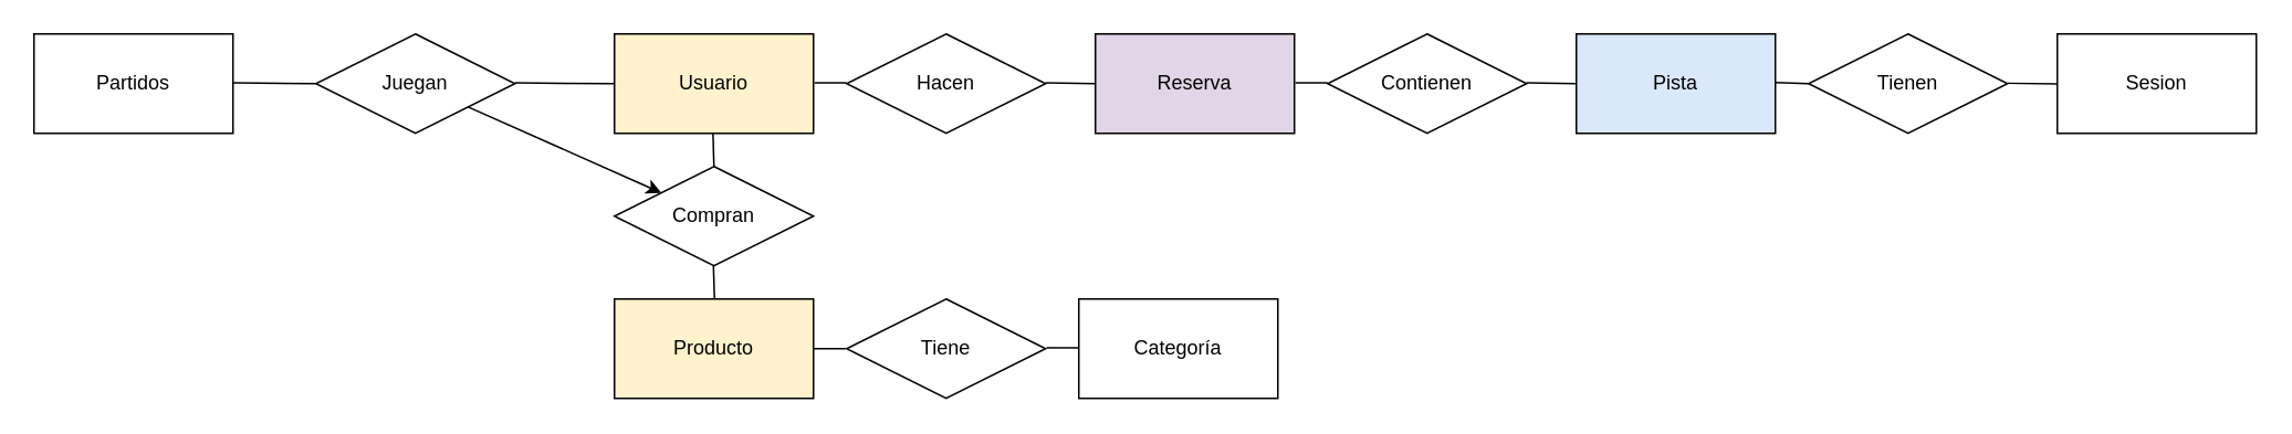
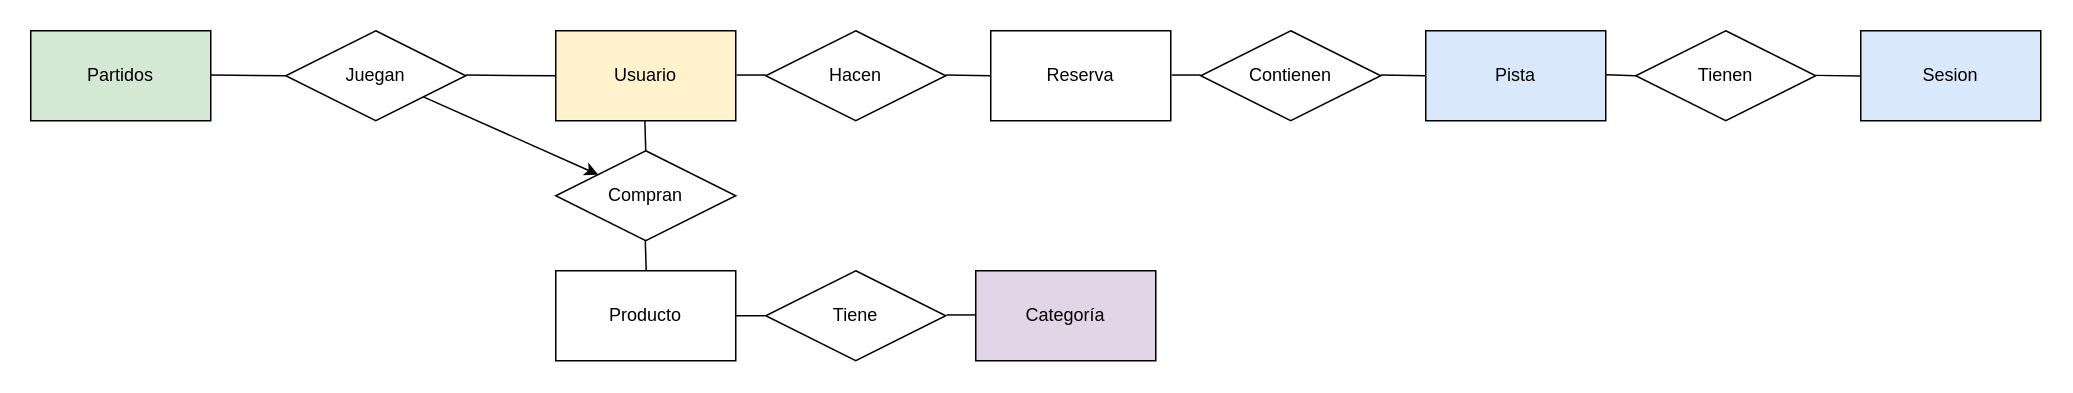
- <mxCell id="26" value="Partidos" style="rounded=0;whiteSpace=wrap;html=1;" parent="1" vertex="1"><mxGeometry x="20" y="20" width="120" height="60" as="geometry" /></mxCell>
+ <mxCell id="26" value="Partidos" style="rounded=0;whiteSpace=wrap;html=1;fillColor=#d5e8d4;" parent="1" vertex="1"><mxGeometry x="20" y="20" width="120" height="60" as="geometry" /></mxCell>
- <mxCell id="4" value="Reserva" style="rounded=0;whiteSpace=wrap;html=1;fillColor=#e1d5e7;" parent="1" vertex="1"><mxGeometry x="660" y="20" width="120" height="60" as="geometry" /></mxCell>
+ <mxCell id="4" value="Reserva" style="rounded=0;whiteSpace=wrap;html=1;" parent="1" vertex="1"><mxGeometry x="660" y="20" width="120" height="60" as="geometry" /></mxCell>
- <mxCell id="3" value="Sesion" style="rounded=0;whiteSpace=wrap;html=1;" parent="1" vertex="1"><mxGeometry x="1240" y="20" width="120" height="60" as="geometry" /></mxCell>
+ <mxCell id="3" value="Sesion" style="rounded=0;whiteSpace=wrap;html=1;fillColor=#dae8fc;" parent="1" vertex="1"><mxGeometry x="1240" y="20" width="120" height="60" as="geometry" /></mxCell>
- <mxCell id="6" value="Producto" style="rounded=0;whiteSpace=wrap;html=1;fillColor=#fff2cc;" parent="1" vertex="1"><mxGeometry x="370" y="180" width="120" height="60" as="geometry" /></mxCell>
+ <mxCell id="6" value="Producto" style="rounded=0;whiteSpace=wrap;html=1;" parent="1" vertex="1"><mxGeometry x="370" y="180" width="120" height="60" as="geometry" /></mxCell>
- <mxCell id="7" value="Categoría" style="rounded=0;whiteSpace=wrap;html=1;" parent="1" vertex="1"><mxGeometry x="650" y="180" width="120" height="60" as="geometry" /></mxCell>
+ <mxCell id="7" value="Categoría" style="rounded=0;whiteSpace=wrap;html=1;fillColor=#e1d5e7;" parent="1" vertex="1"><mxGeometry x="650" y="180" width="120" height="60" as="geometry" /></mxCell>
